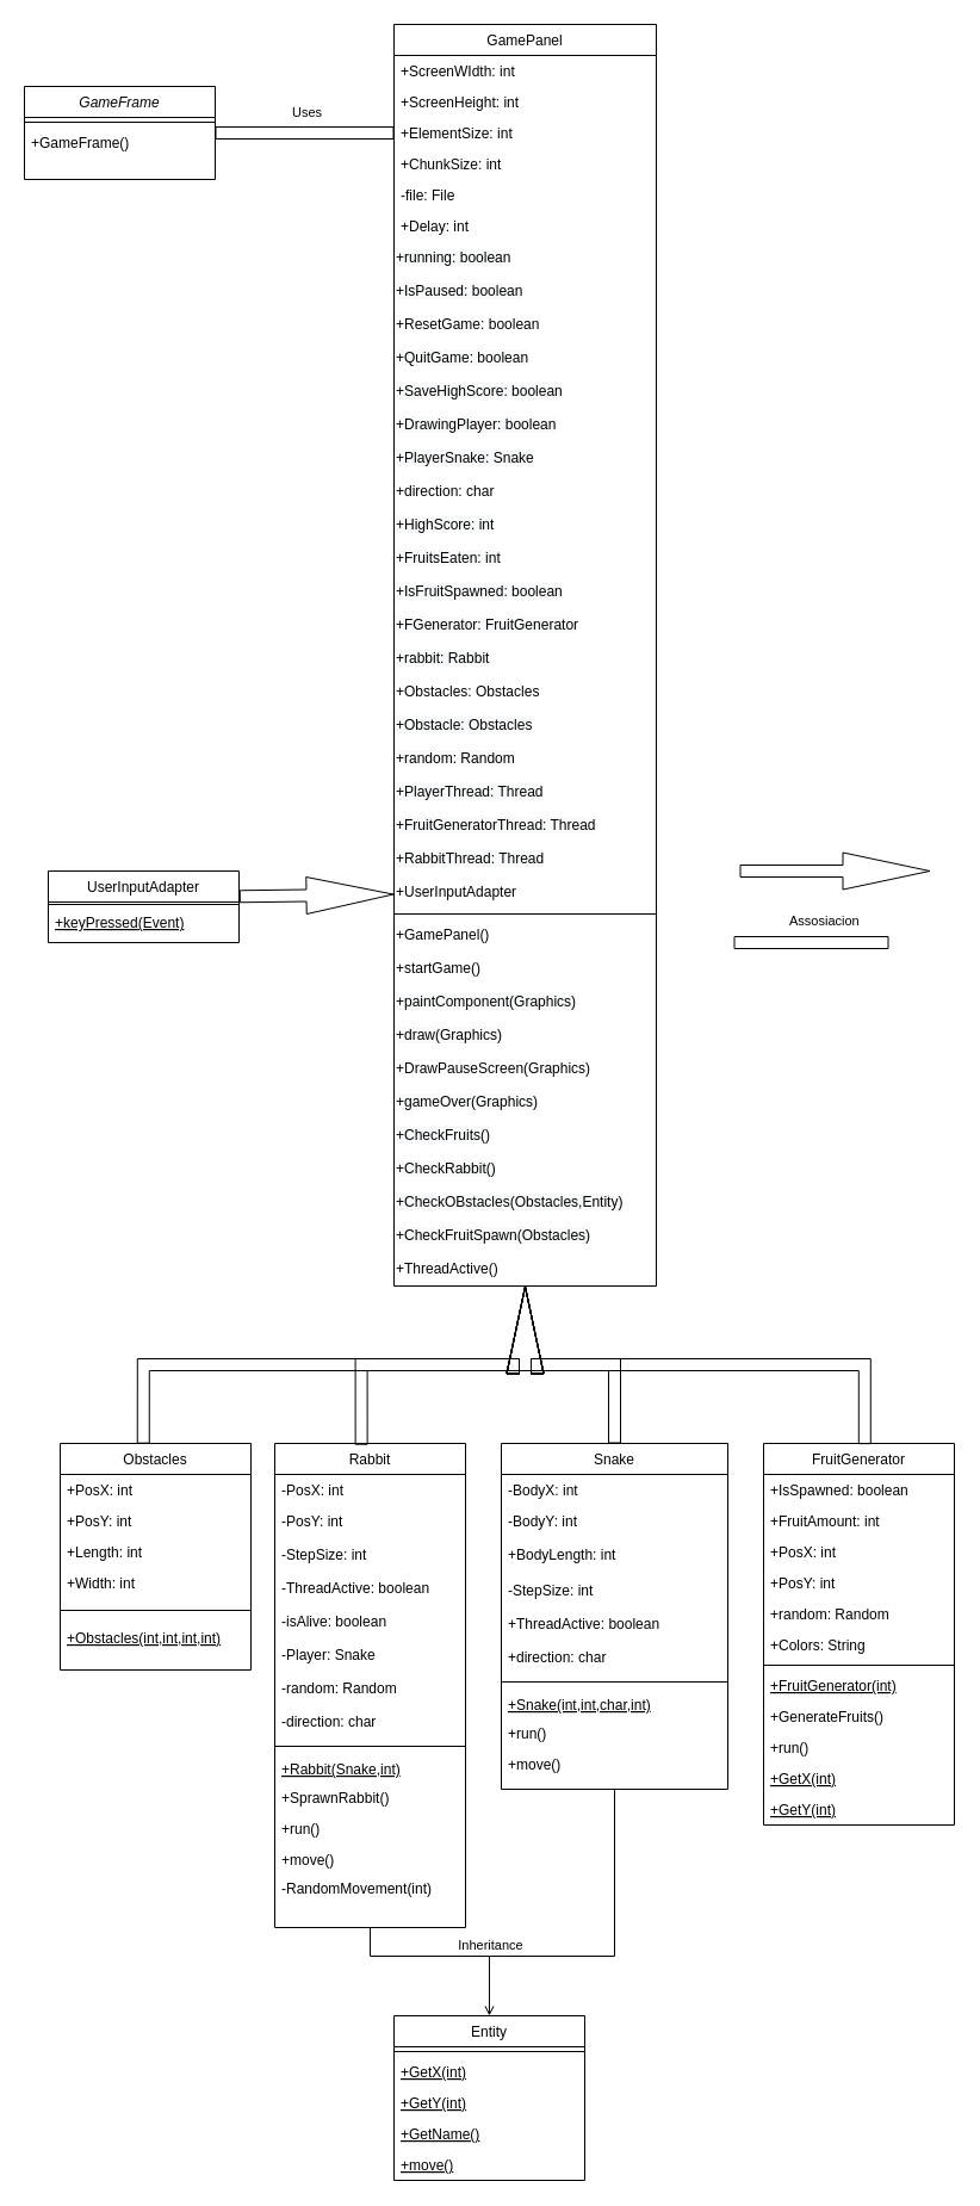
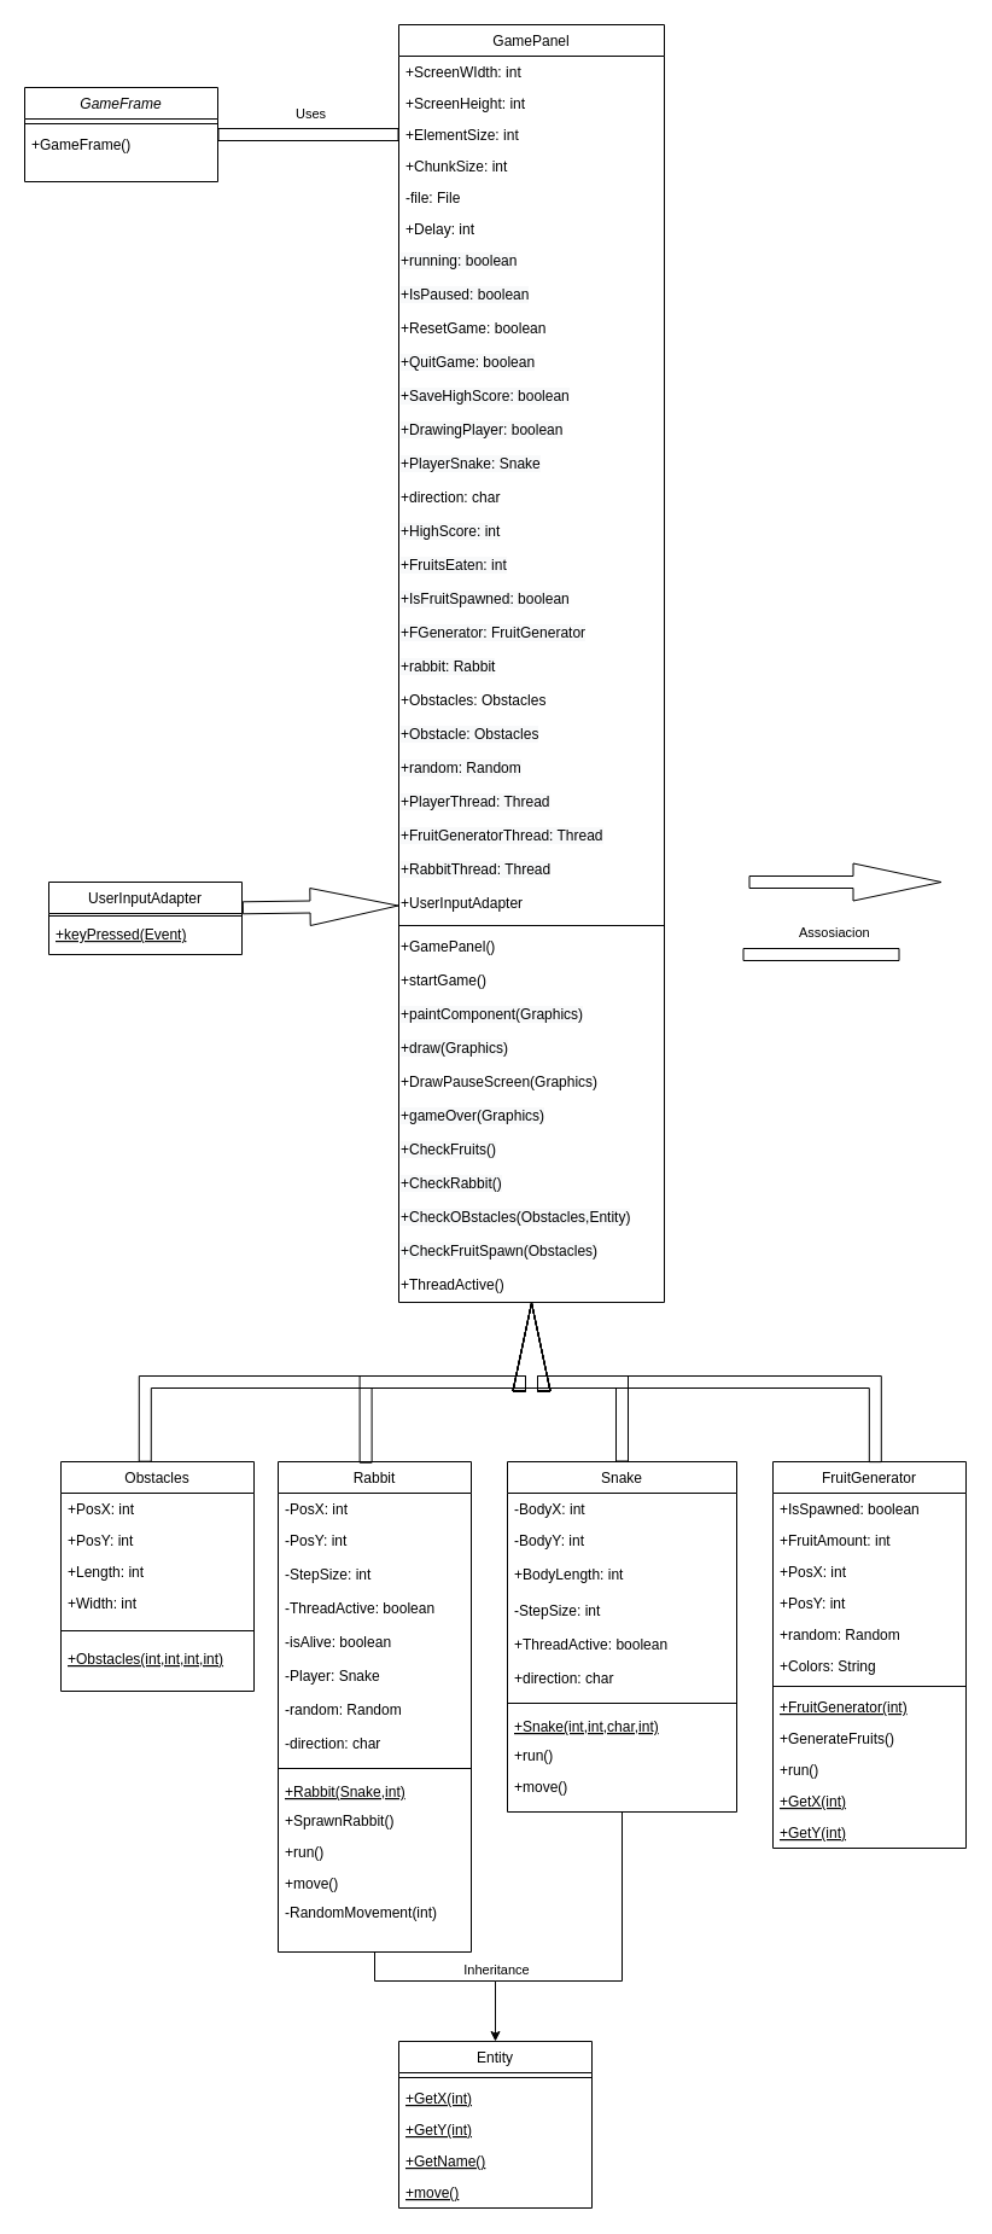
- <mxCell id="95" value="" style="endArrow=open;html=1;rounded=0;exitX=0.5;exitY=1;exitDx=0;exitDy=0;entryX=0.5;entryY=0;entryDx=0;entryDy=0;" edge="1" parent="1" source="50" target="5"><mxGeometry relative="1" as="geometry"><mxPoint x="600" y="1650" as="sourcePoint" /><mxPoint x="500" y="1650" as="targetPoint" /><Array as="points"><mxPoint x="310" y="1640" /><mxPoint x="410" y="1640" /></Array></mxGeometry></mxCell>
+ <mxCell id="95" value="" style="endArrow=classic;html=1;rounded=0;exitX=0.5;exitY=1;exitDx=0;exitDy=0;entryX=0.5;entryY=0;entryDx=0;entryDy=0;" edge="1" parent="1" source="50" target="5"><mxGeometry relative="1" as="geometry"><mxPoint x="600" y="1650" as="sourcePoint" /><mxPoint x="500" y="1650" as="targetPoint" /><Array as="points"><mxPoint x="310" y="1640" /><mxPoint x="410" y="1640" /></Array></mxGeometry></mxCell>
